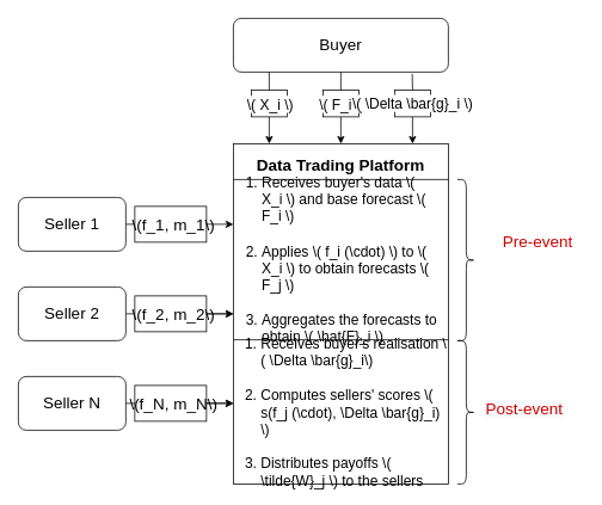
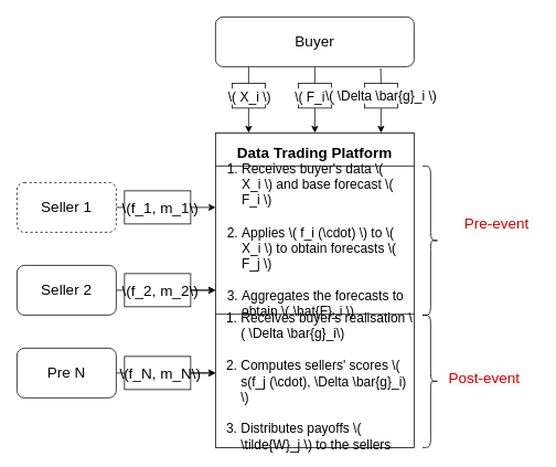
- <mxCell id="7" value="Seller 1" style="rounded=1;whiteSpace=wrap;html=1;fontSize=18;" parent="1" vertex="1"><mxGeometry x="20" y="220" width="120" height="60" as="geometry" /></mxCell>
+ <mxCell id="7" value="Seller 1" style="rounded=1;whiteSpace=wrap;html=1;fontSize=18;dashed=1;" parent="1" vertex="1"><mxGeometry x="20" y="220" width="120" height="60" as="geometry" /></mxCell>
- <mxCell id="12" value="Seller N" style="rounded=1;whiteSpace=wrap;html=1;fontSize=18;" parent="1" vertex="1"><mxGeometry x="20" y="420" width="120" height="60" as="geometry" /></mxCell>
+ <mxCell id="12" value="Pre N" style="rounded=1;whiteSpace=wrap;html=1;fontSize=18;" parent="1" vertex="1"><mxGeometry x="20" y="420" width="120" height="60" as="geometry" /></mxCell>
